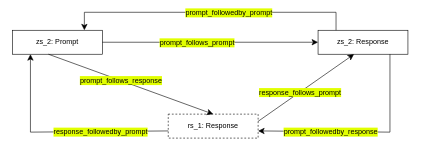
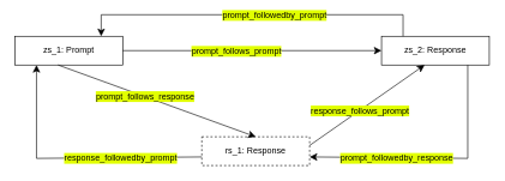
- <mxCell id="2" value="zs_2: Prompt" style="rounded=0;whiteSpace=wrap;html=1;snapToPoint=1;points=[[0.1,0],[0.2,0],[0.3,0],[0.4,0],[0.5,0],[0.6,0],[0.7,0],[0.8,0],[0.9,0],[0,0.1],[0,0.3],[0,0.5],[0,0.7],[0,0.9],[0.1,1],[0.2,1],[0.3,1],[0.4,1],[0.5,1],[0.6,1],[0.7,1],[0.8,1],[0.9,1],[1,0.1],[1,0.3],[1,0.5],[1,0.7],[1,0.9]];" parent="1" vertex="1"><mxGeometry x="20" y="50" width="150" height="40" as="geometry" /></mxCell>
+ <mxCell id="2" value="zs_1: Prompt" style="rounded=0;whiteSpace=wrap;html=1;snapToPoint=1;points=[[0.1,0],[0.2,0],[0.3,0],[0.4,0],[0.5,0],[0.6,0],[0.7,0],[0.8,0],[0.9,0],[0,0.1],[0,0.3],[0,0.5],[0,0.7],[0,0.9],[0.1,1],[0.2,1],[0.3,1],[0.4,1],[0.5,1],[0.6,1],[0.7,1],[0.8,1],[0.9,1],[1,0.1],[1,0.3],[1,0.5],[1,0.7],[1,0.9]];" parent="1" vertex="1"><mxGeometry x="20" y="50" width="150" height="40" as="geometry" /></mxCell>
